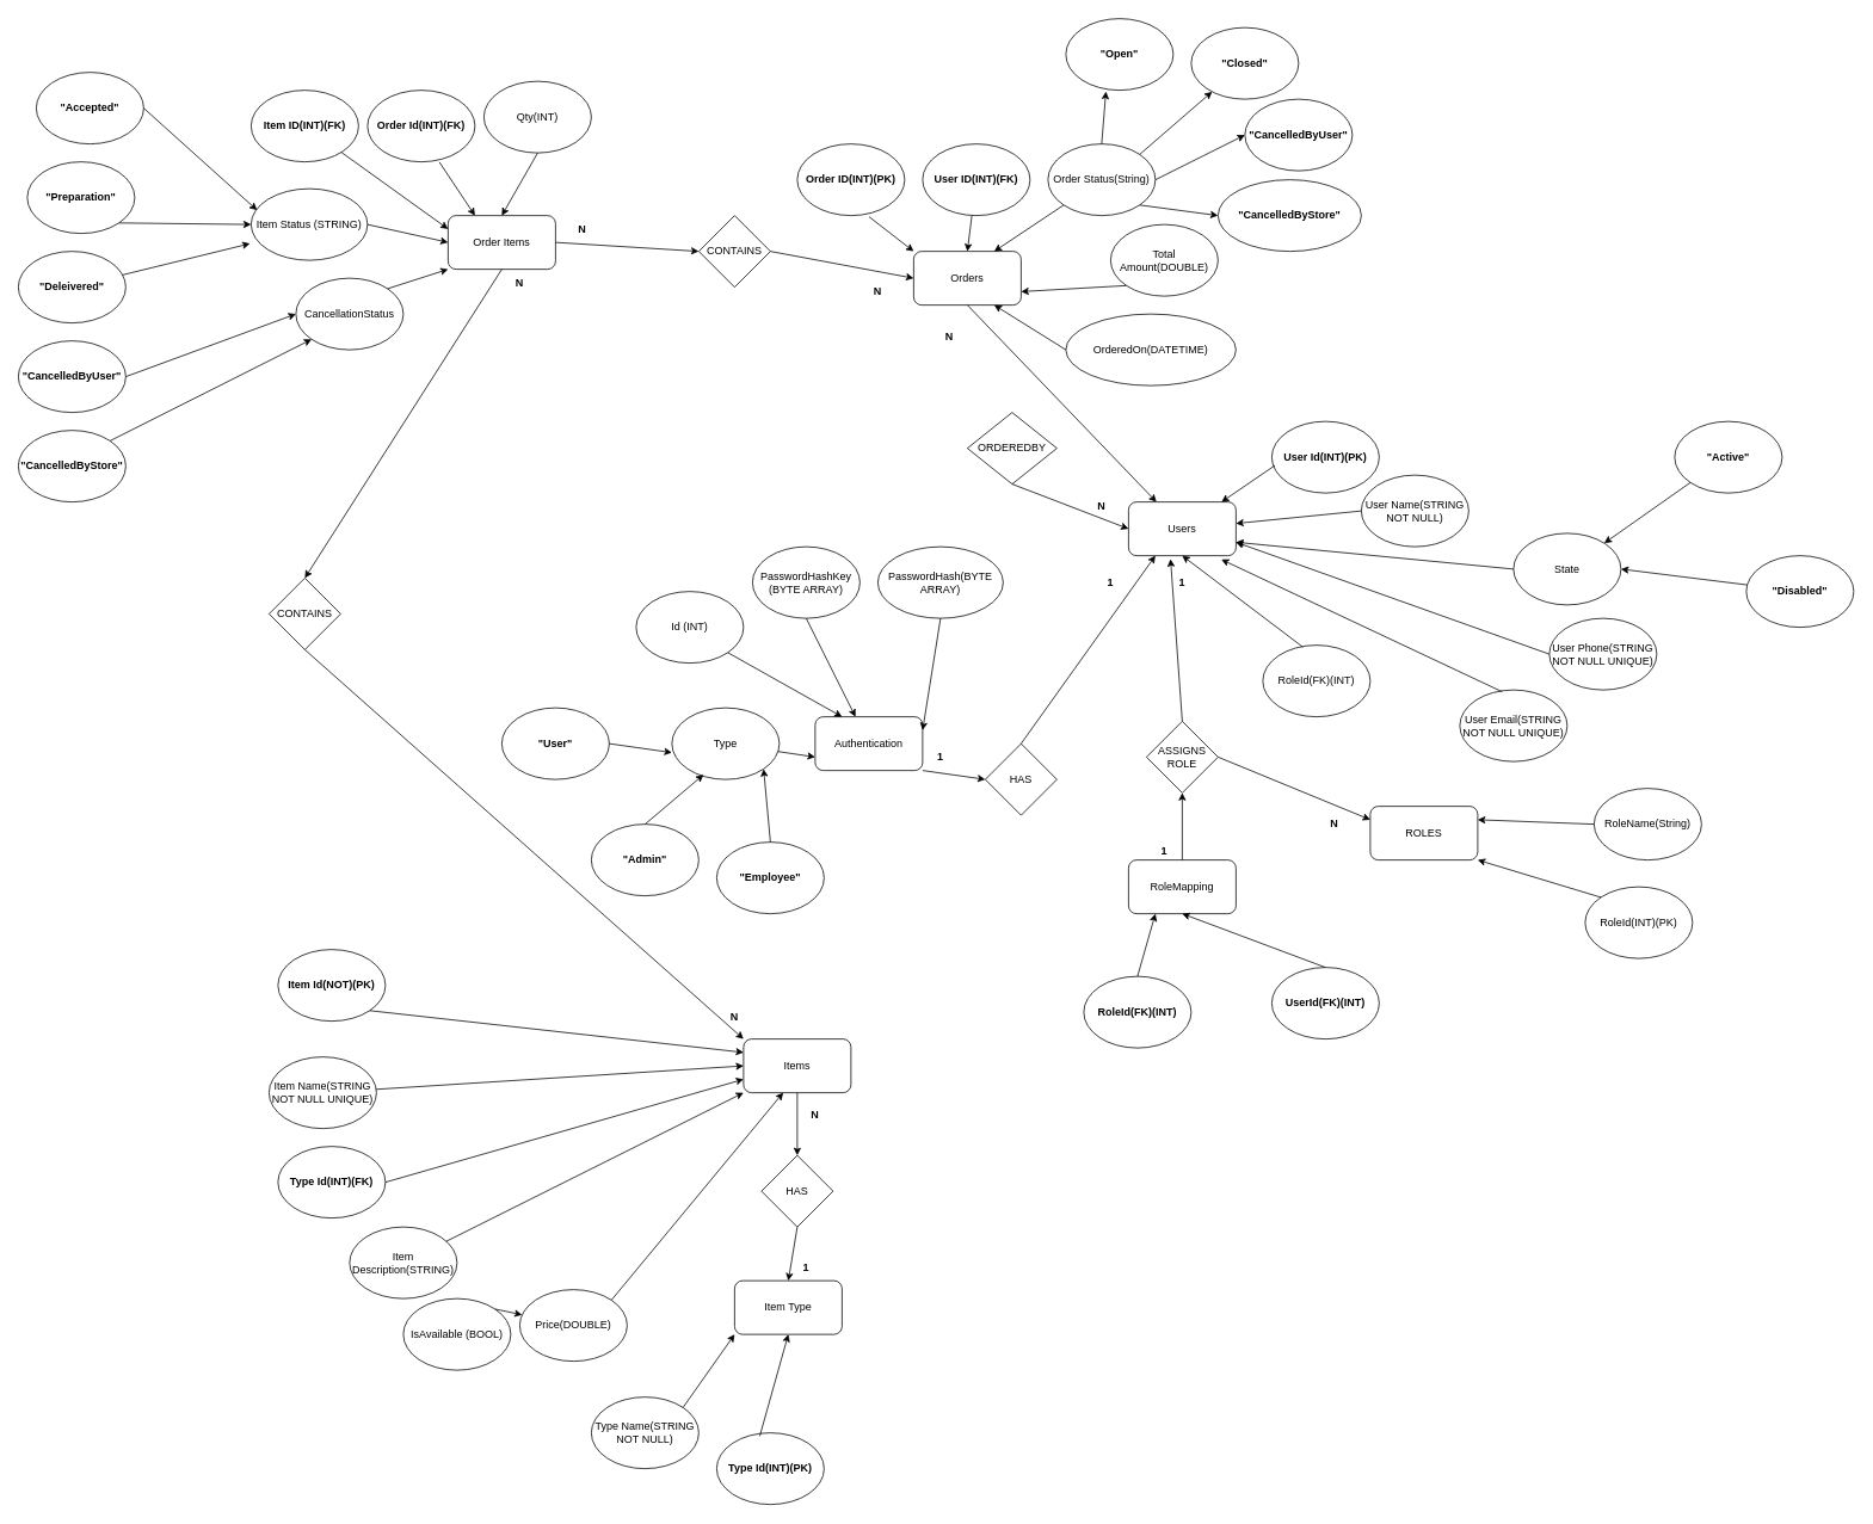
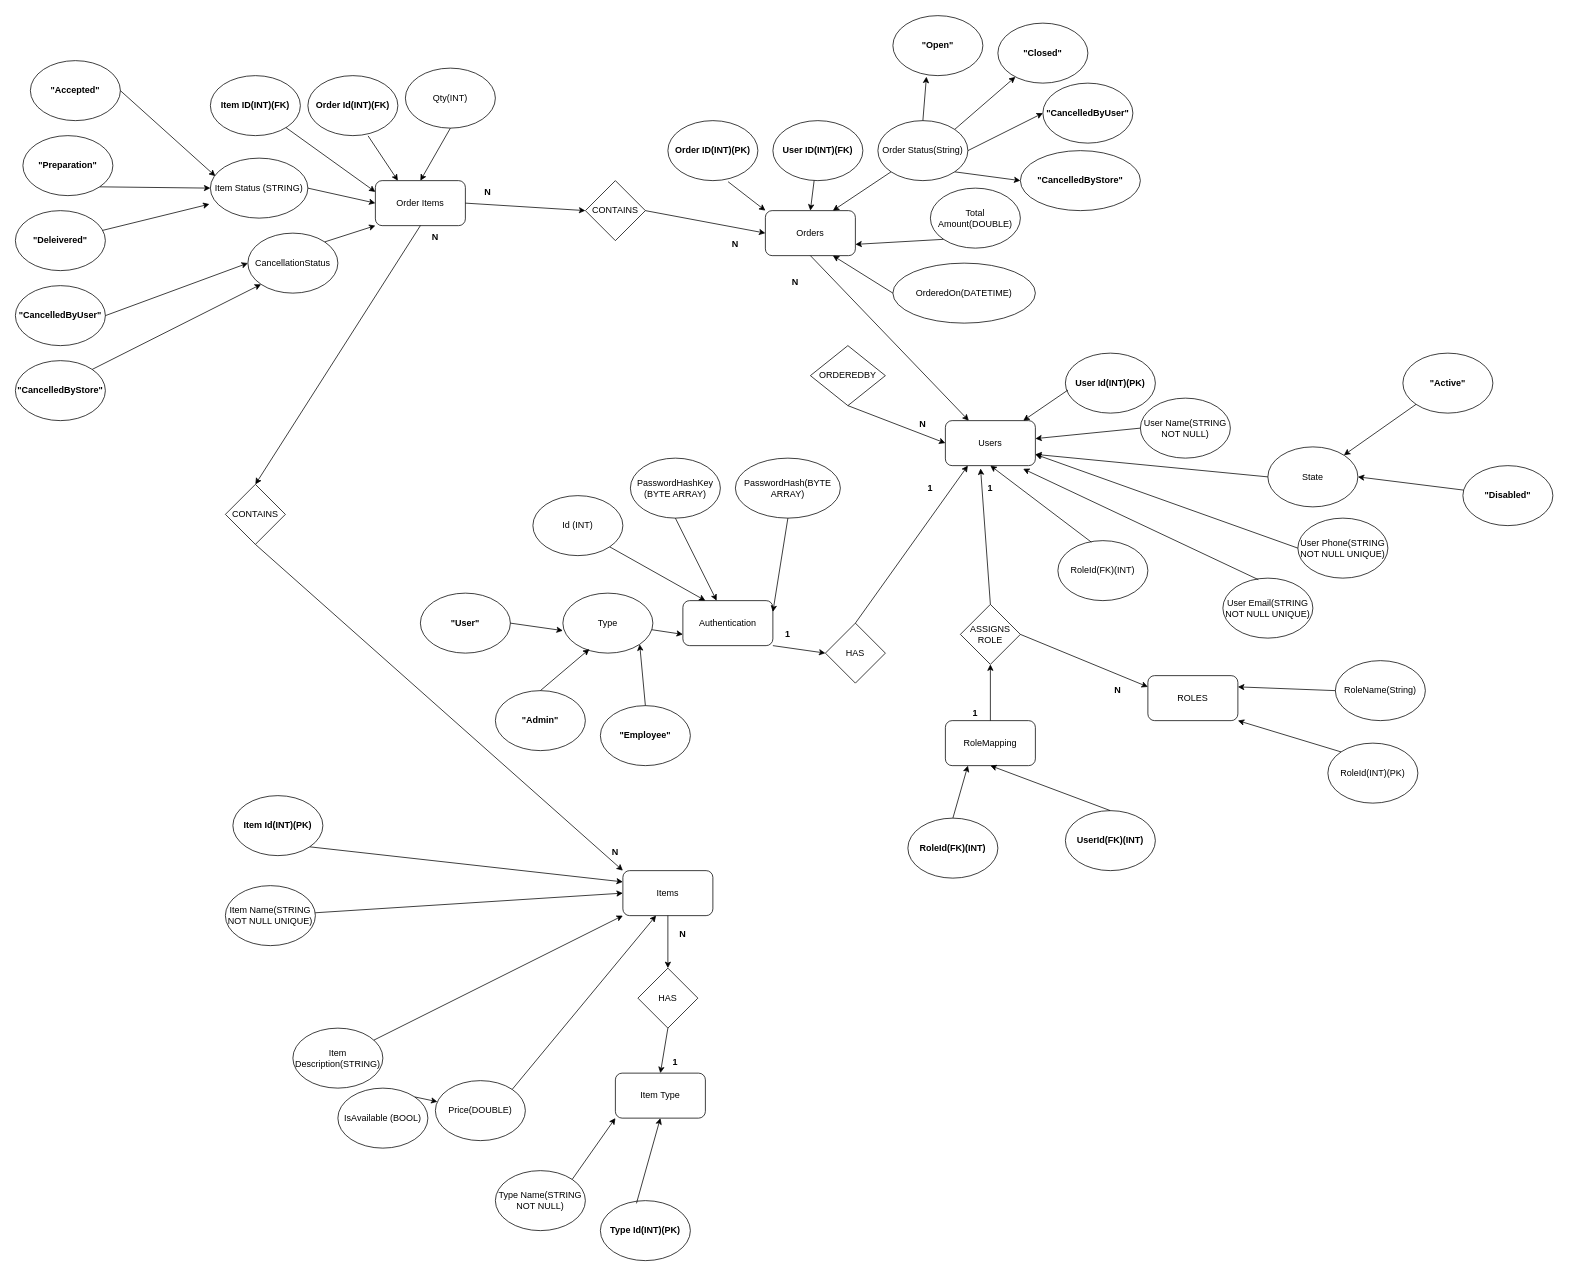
- <mxCell id="12" value="&lt;b&gt;Item Id(NOT)(PK)&lt;/b&gt;" style="ellipse;whiteSpace=wrap;html=1;" parent="1" vertex="1"><mxGeometry x="310" y="1060" width="120" height="80" as="geometry" /></mxCell>
+ <mxCell id="12" value="&lt;b&gt;Item Id(INT)(PK)&lt;/b&gt;" style="ellipse;whiteSpace=wrap;html=1;" parent="1" vertex="1"><mxGeometry x="310" y="1060" width="120" height="80" as="geometry" /></mxCell>
- <mxCell id="21" value="" style="endArrow=classic;html=1;rounded=0;exitX=1;exitY=0.5;exitDx=0;exitDy=0;entryX=0;entryY=0.75;entryDx=0;entryDy=0;" parent="1" source="15" target="11" edge="1"><mxGeometry width="50" height="50" relative="1" as="geometry"><mxPoint x="1010" y="1420" as="sourcePoint" /><mxPoint x="1060" y="1370" as="targetPoint" /></mxGeometry></mxCell>
- <mxCell id="15" value="&lt;b&gt;Type Id(INT)(FK)&lt;/b&gt;" style="ellipse;whiteSpace=wrap;html=1;" parent="1" vertex="1"><mxGeometry x="310" y="1280" width="120" height="80" as="geometry" /></mxCell>
